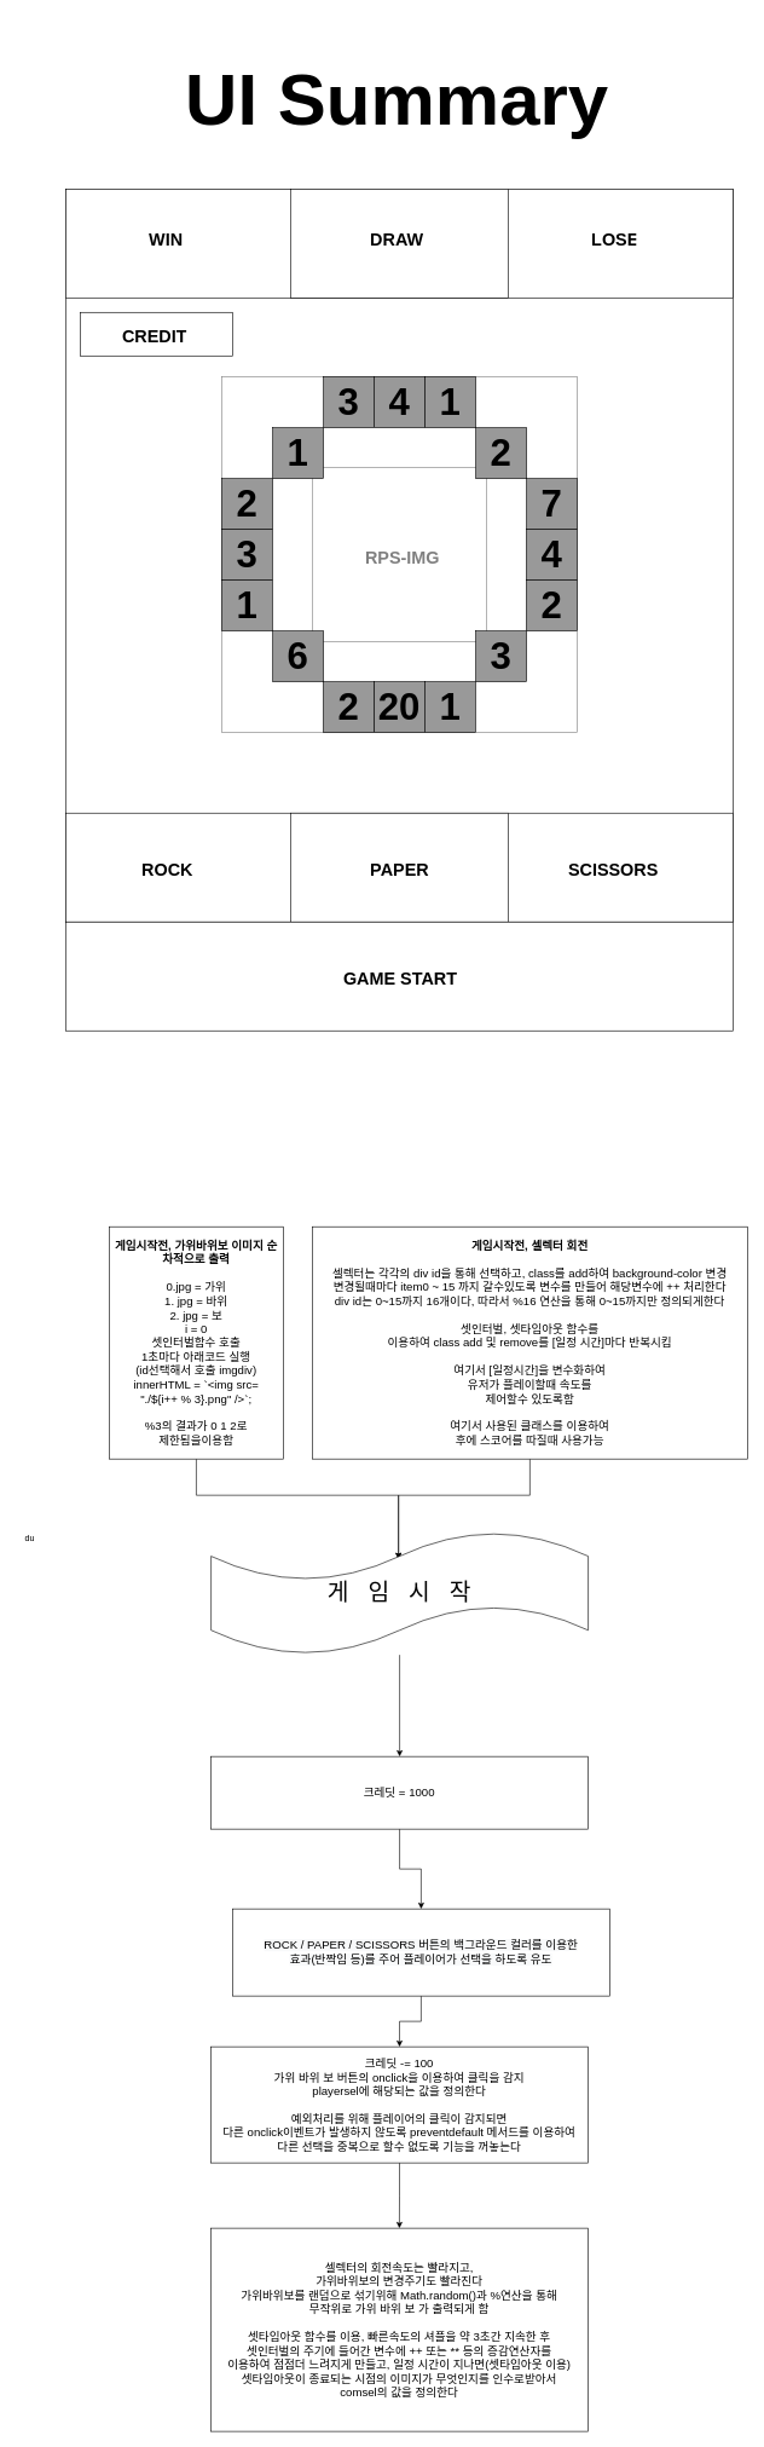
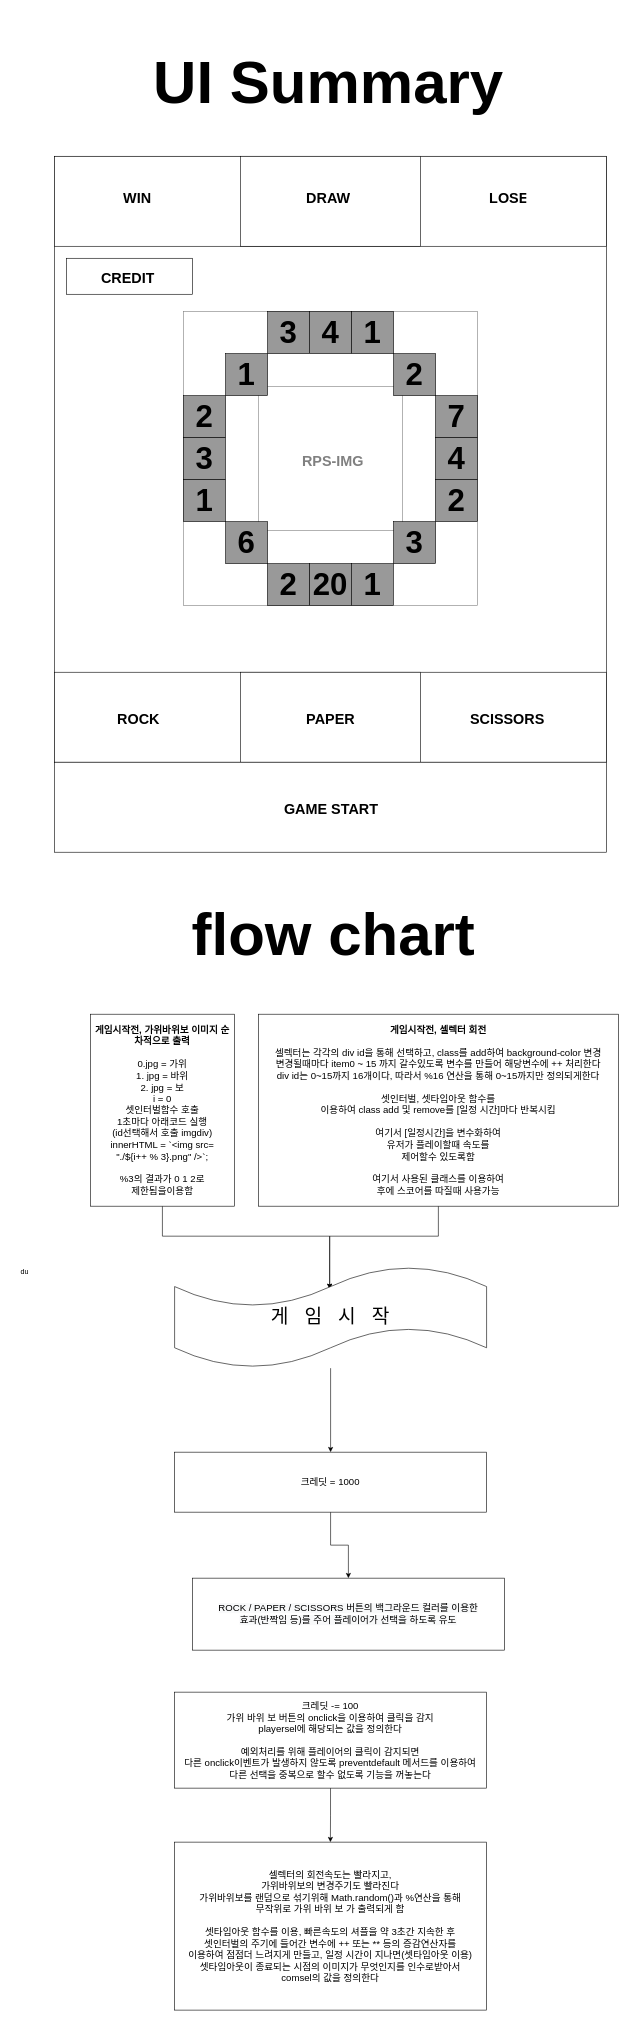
+ <mxCell id="37" value="&lt;h1 style=&quot;font-size: 100px;&quot;&gt;flow chart&lt;/h1&gt;" style="text;html=1;strokeColor=none;fillColor=none;spacing=5;spacingTop=-20;whiteSpace=wrap;overflow=hidden;rounded=0;fontSize=130;" parent="1" vertex="1"><mxGeometry x="313.91" y="1440" width="490.01" height="180" as="geometry" /></mxCell>
- <mxCell id="46" value="" style="edgeStyle=orthogonalEdgeStyle;rounded=0;orthogonalLoop=1;jettySize=auto;html=1;fontSize=16;" parent="1" source="47" target="50" edge="1"><mxGeometry relative="1" as="geometry" /></mxCell>
